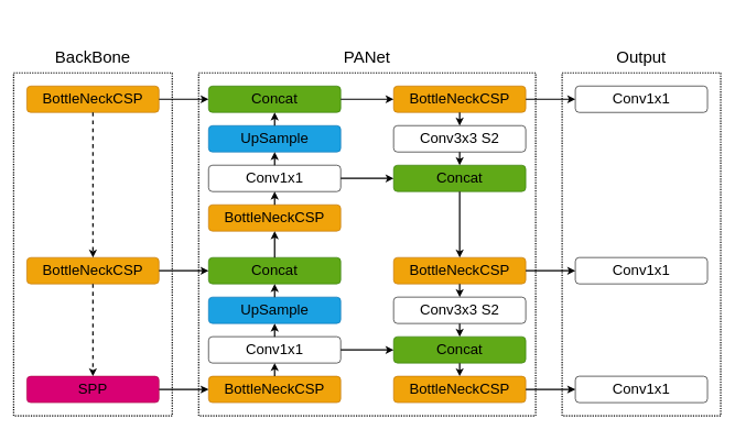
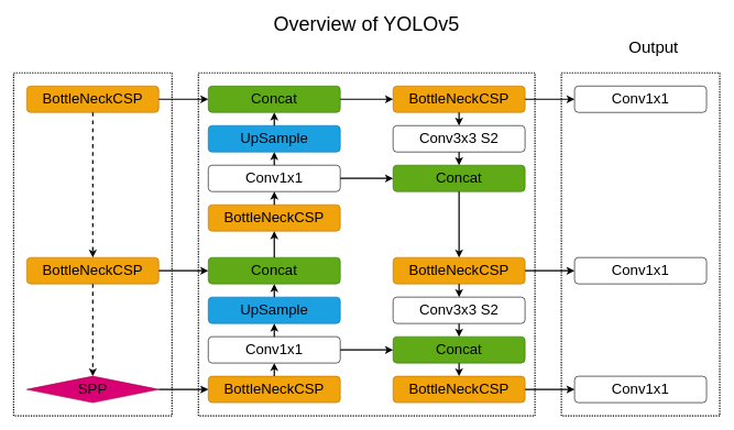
+ <mxCell id="5" value="&lt;font style=&quot;font-size: 30px&quot;&gt;Overview of YOLOv5&lt;/font&gt;" style="text;html=1;strokeColor=none;fillColor=none;align=center;verticalAlign=middle;whiteSpace=wrap;rounded=0;" parent="1" vertex="1"><mxGeometry x="395" y="20" width="320" height="30" as="geometry" /></mxCell>
- <mxCell id="9" value="BackBone" style="text;html=1;strokeColor=none;fillColor=none;align=center;verticalAlign=middle;whiteSpace=wrap;rounded=0;fontSize=25;" parent="1" vertex="1"><mxGeometry x="50" y="70" width="180" height="30" as="geometry" /></mxCell>
- <mxCell id="6" value="PANet" style="text;html=1;strokeColor=none;fillColor=none;align=center;verticalAlign=middle;whiteSpace=wrap;rounded=0;fontSize=25;" parent="1" vertex="1"><mxGeometry x="525" y="70" width="60" height="30" as="geometry" /></mxCell>
- <mxCell id="7" value="Output" style="text;html=1;strokeColor=none;fillColor=none;align=center;verticalAlign=middle;whiteSpace=wrap;rounded=0;fontSize=25;" parent="1" vertex="1"><mxGeometry x="940" y="70" width="60" height="30" as="geometry" /></mxCell>
+ <mxCell id="7" value="Output" style="text;html=1;strokeColor=none;fillColor=none;align=center;verticalAlign=middle;whiteSpace=wrap;rounded=0;fontSize=25;" parent="1" vertex="1"><mxGeometry x="960" y="55" width="60" height="30" as="geometry" /></mxCell>
- <mxCell id="11" value="SPP" style="rounded=1;whiteSpace=wrap;html=1;fontSize=22;fillColor=#d80073;fontColor=default;strokeColor=#A50040;" parent="1" vertex="1"><mxGeometry x="40" y="570" width="200" height="40" as="geometry" /></mxCell>
+ <mxCell id="11" value="SPP" style="rhombus;whiteSpace=wrap;html=1;fontSize=22;fillColor=#d80073;fontColor=default;strokeColor=#A50040;" parent="1" vertex="1"><mxGeometry x="40" y="570" width="200" height="40" as="geometry" /></mxCell>
